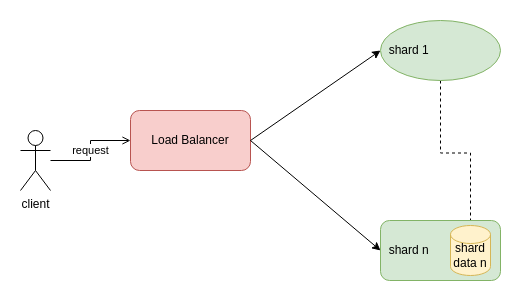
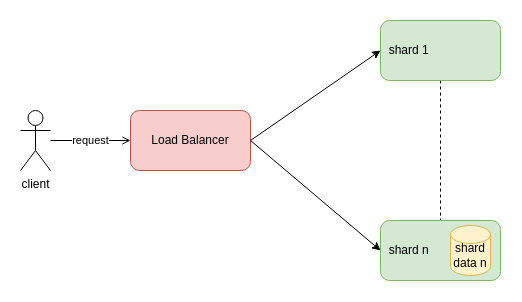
- <mxCell id="6" value="&amp;nbsp; shard 1" style="ellipse;whiteSpace=wrap;html=1;fillColor=#d5e8d4;strokeColor=#82b366;sketch=0;shadow=0;align=left;" parent="1" vertex="1"><mxGeometry x="380" y="20" width="120" height="60" as="geometry" /></mxCell>
+ <mxCell id="6" value="&amp;nbsp; shard 1" style="rounded=1;whiteSpace=wrap;html=1;fillColor=#d5e8d4;strokeColor=#82b366;sketch=0;shadow=0;align=left;" parent="1" vertex="1"><mxGeometry x="380" y="20" width="120" height="60" as="geometry" /></mxCell>
- <mxCell id="4" value="client" style="shape=umlActor;verticalLabelPosition=bottom;verticalAlign=top;html=1;outlineConnect=0;" parent="1" vertex="1"><mxGeometry x="20" y="130" width="30" height="60" as="geometry" /></mxCell>
+ <mxCell id="4" value="client" style="shape=umlActor;verticalLabelPosition=bottom;verticalAlign=top;html=1;outlineConnect=0;" parent="1" vertex="1"><mxGeometry x="20" y="110" width="30" height="60" as="geometry" /></mxCell>
- <mxCell id="5" style="edgeStyle=orthogonalEdgeStyle;rounded=0;orthogonalLoop=1;jettySize=auto;html=1;dashed=1;endArrow=none;endFill=0;" parent="1" source="6" target="10" edge="1"><mxGeometry relative="1" as="geometry" /></mxCell>
+ <mxCell id="5" style="edgeStyle=orthogonalEdgeStyle;rounded=0;orthogonalLoop=1;jettySize=auto;html=1;dashed=1;endArrow=none;endFill=0;" parent="1" source="6" target="7" edge="1"><mxGeometry relative="1" as="geometry" /></mxCell>
